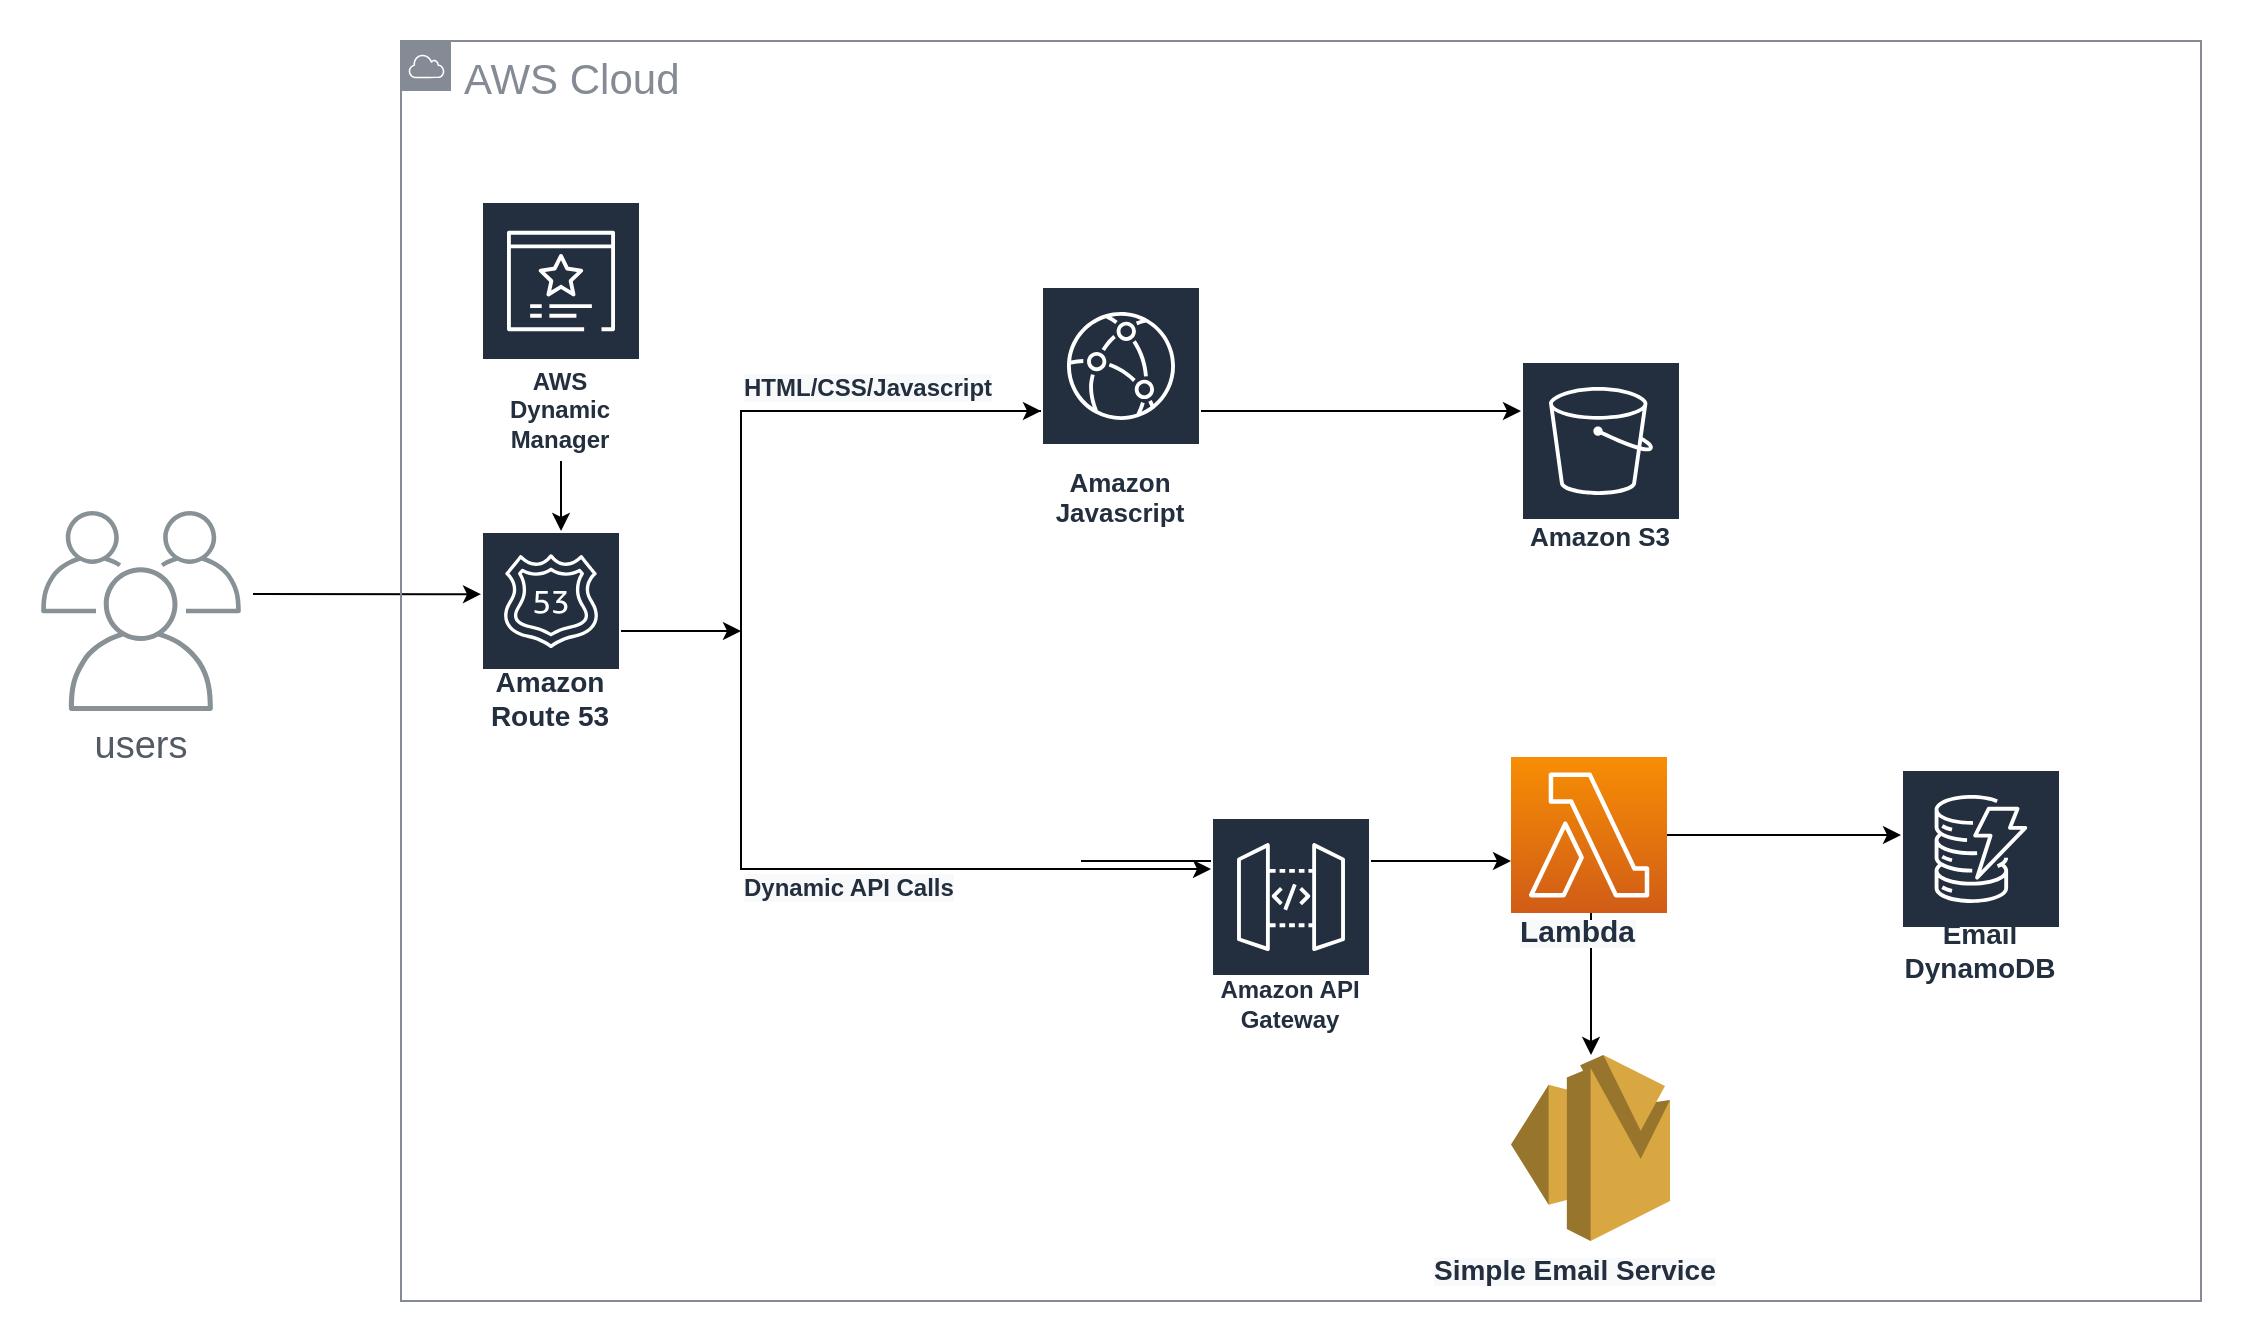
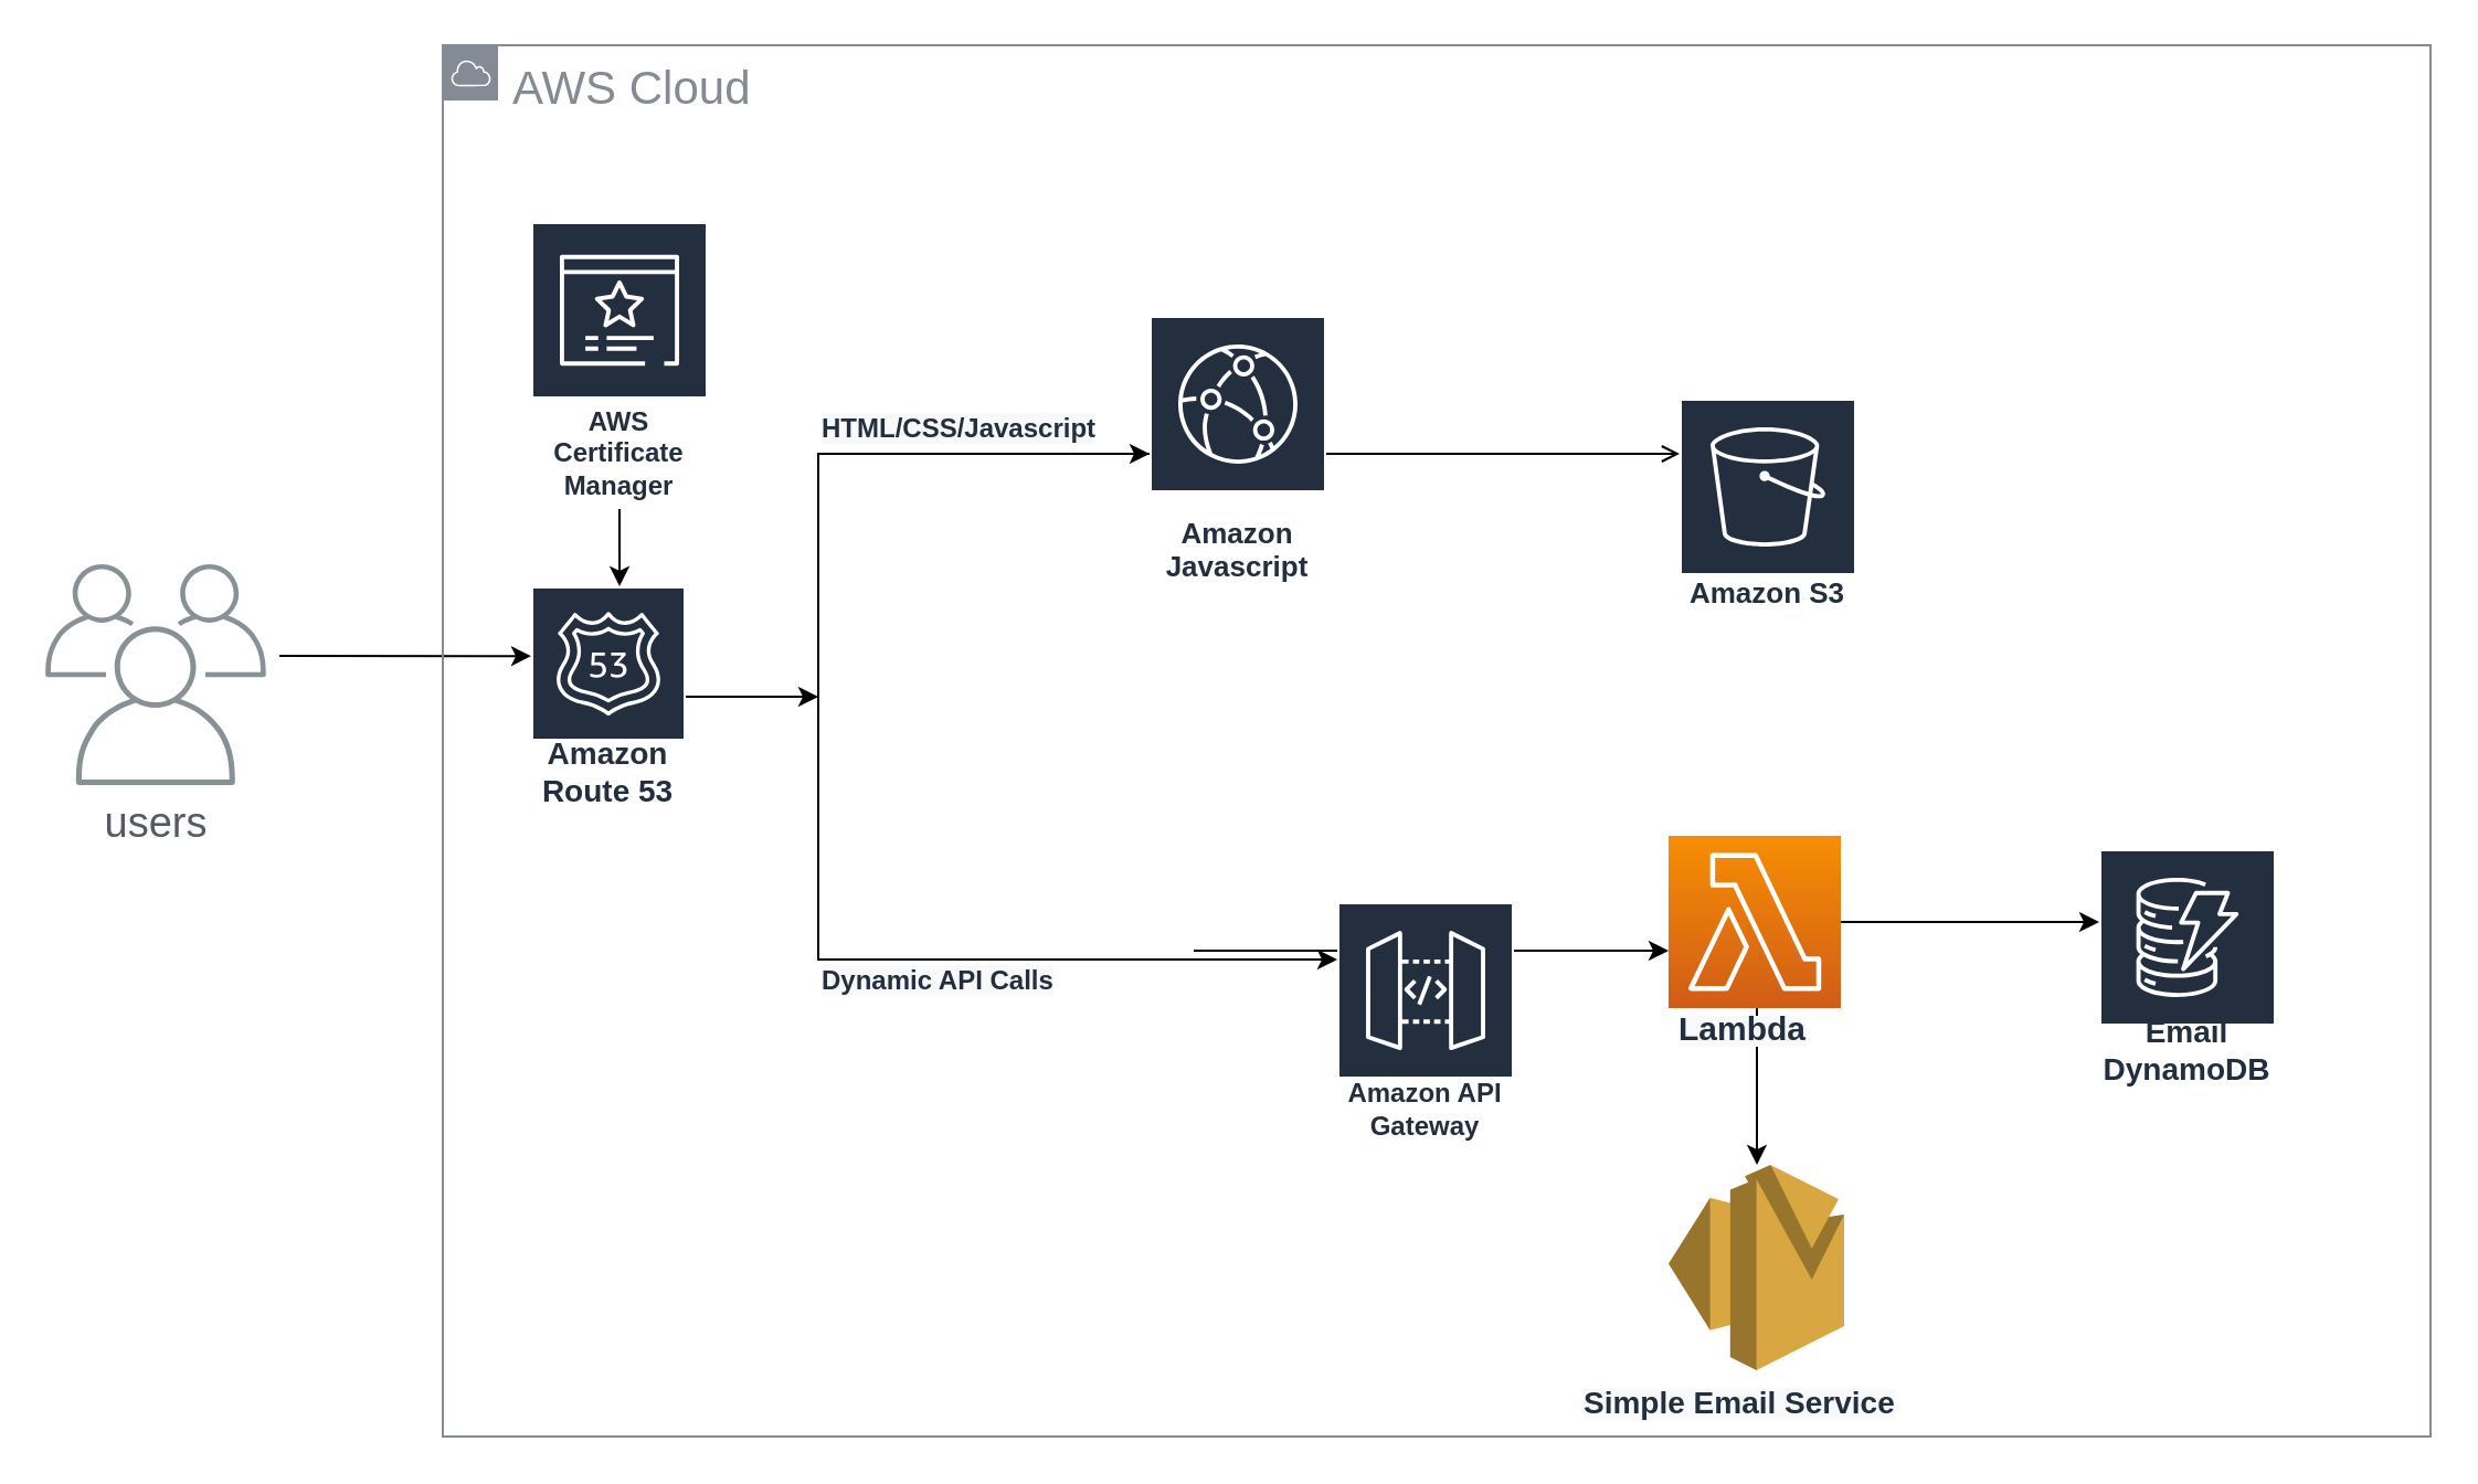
- <mxCell id="4" value="" style="edgeStyle=orthogonalEdgeStyle;rounded=0;orthogonalLoop=1;jettySize=auto;html=1;" edge="1" parent="1" source="6" target="13"><mxGeometry relative="1" as="geometry"><mxPoint x="560" y="210" as="targetPoint" /><Array as="points"><mxPoint x="510" y="205" /><mxPoint x="510" y="205" /></Array></mxGeometry></mxCell>
+ <mxCell id="4" value="" style="edgeStyle=orthogonalEdgeStyle;rounded=0;orthogonalLoop=1;jettySize=auto;html=1;endArrow=open;" edge="1" parent="1" source="6" target="13"><mxGeometry relative="1" as="geometry"><mxPoint x="560" y="210" as="targetPoint" /><Array as="points"><mxPoint x="510" y="205" /><mxPoint x="510" y="205" /></Array></mxGeometry></mxCell>
- <mxCell id="21" value="&lt;font style=&quot;font-size: 12px&quot;&gt;AWS Dynamic Manager&lt;/font&gt;" style="outlineConnect=0;fontColor=#232F3E;gradientColor=none;strokeColor=#ffffff;fillColor=#232F3E;dashed=0;verticalLabelPosition=middle;verticalAlign=bottom;align=center;html=1;whiteSpace=wrap;fontSize=10;fontStyle=1;spacing=3;shape=mxgraph.aws4.productIcon;prIcon=mxgraph.aws4.certificate_manager_3;" vertex="1" parent="1"><mxGeometry x="240" y="100" width="80" height="130" as="geometry" /></mxCell>
+ <mxCell id="21" value="&lt;font style=&quot;font-size: 12px&quot;&gt;AWS Certificate Manager&lt;/font&gt;" style="outlineConnect=0;fontColor=#232F3E;gradientColor=none;strokeColor=#ffffff;fillColor=#232F3E;dashed=0;verticalLabelPosition=middle;verticalAlign=bottom;align=center;html=1;whiteSpace=wrap;fontSize=10;fontStyle=1;spacing=3;shape=mxgraph.aws4.productIcon;prIcon=mxgraph.aws4.certificate_manager_3;" vertex="1" parent="1"><mxGeometry x="240" y="100" width="80" height="130" as="geometry" /></mxCell>
